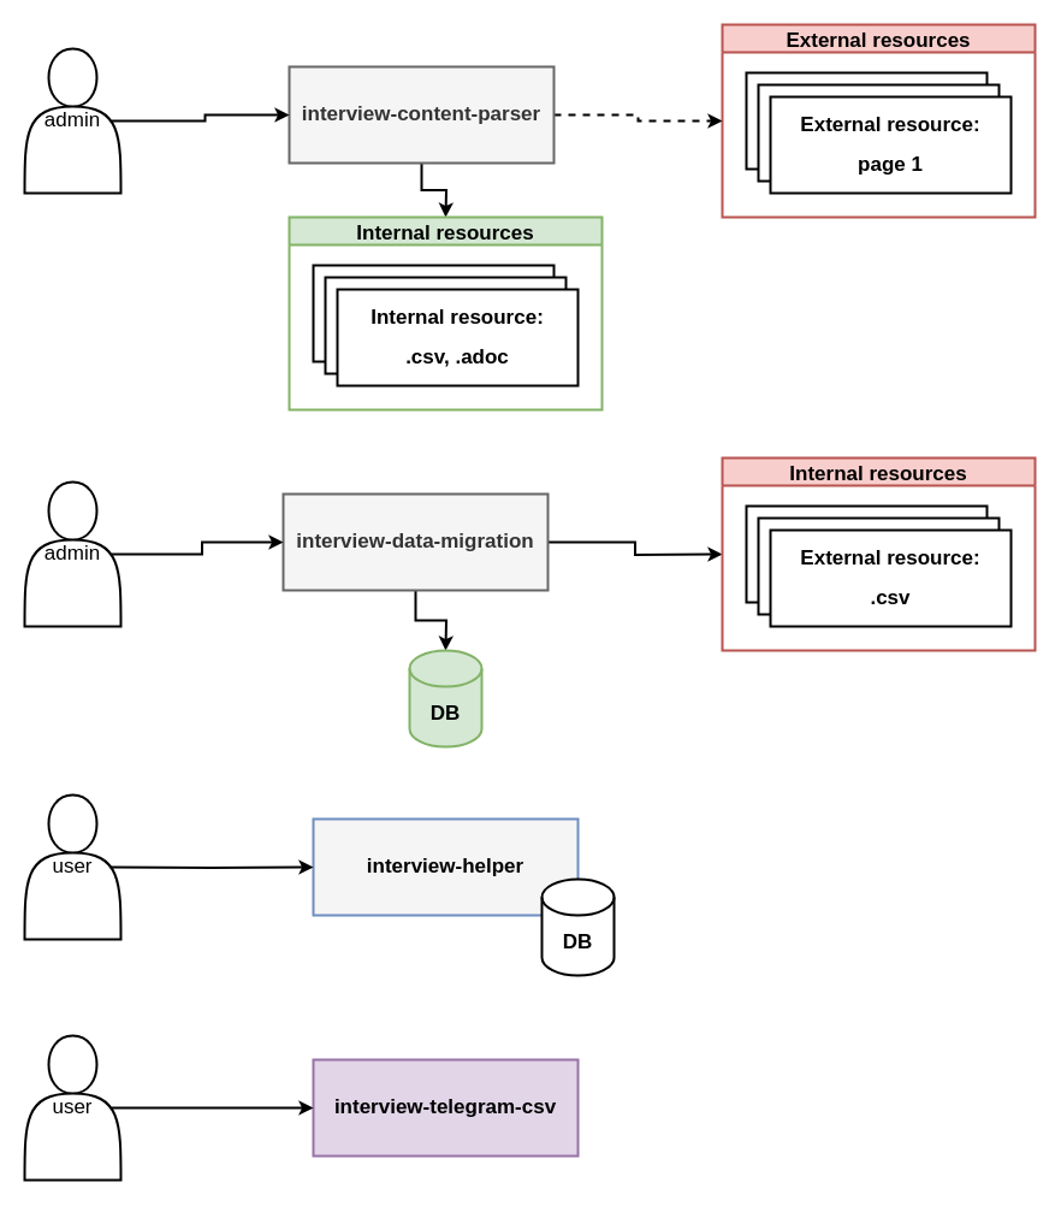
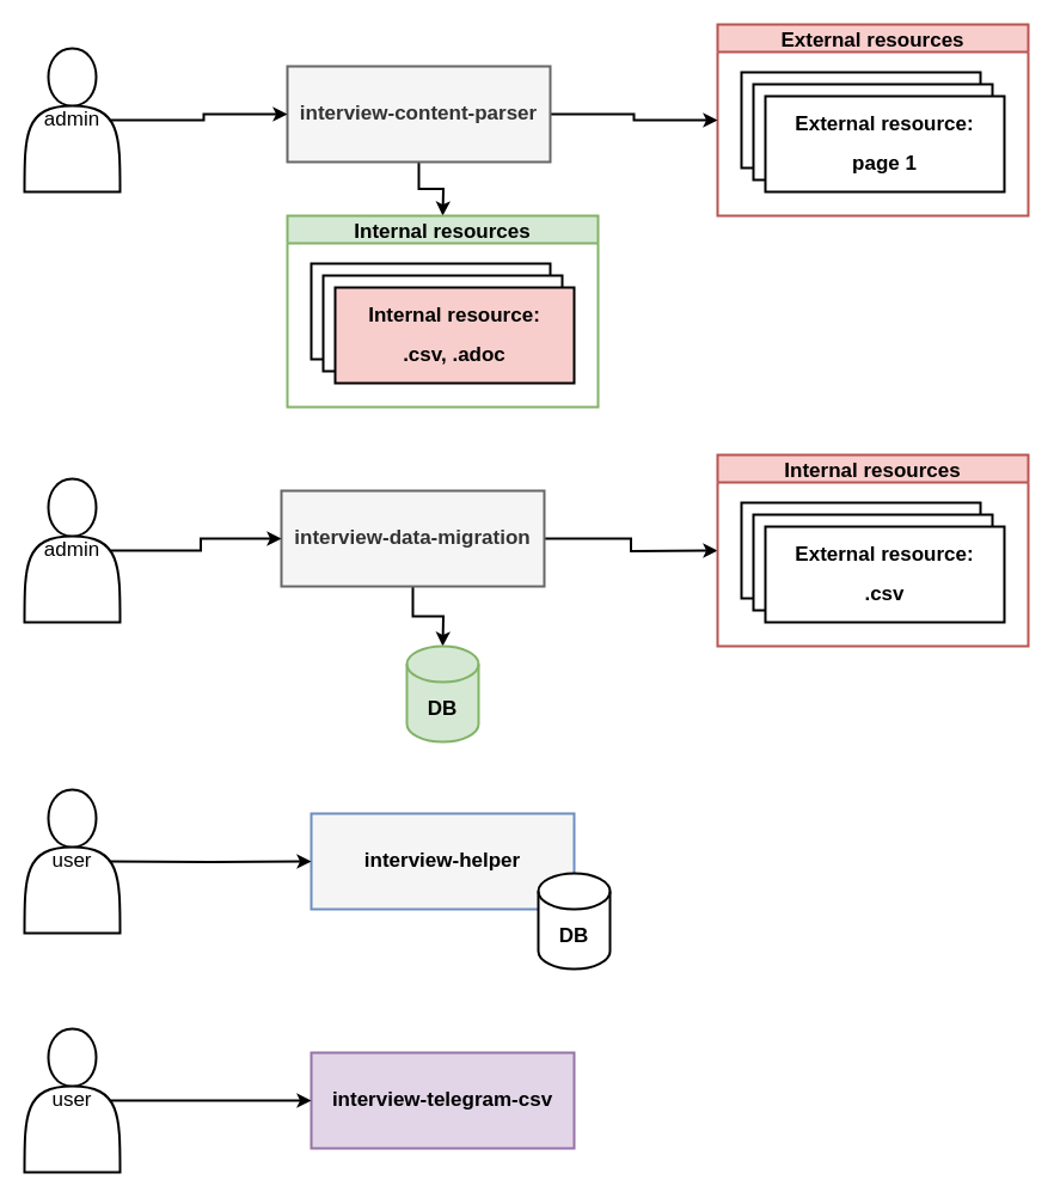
- <mxCell id="6" style="edgeStyle=orthogonalEdgeStyle;rounded=0;orthogonalLoop=1;jettySize=auto;html=1;exitX=1;exitY=0.5;exitDx=0;exitDy=0;entryX=0;entryY=0.5;entryDx=0;entryDy=0;strokeWidth=2;dashed=1;" parent="1" source="8" target="2" edge="1"><mxGeometry relative="1" as="geometry" /></mxCell>
+ <mxCell id="6" style="edgeStyle=orthogonalEdgeStyle;rounded=0;orthogonalLoop=1;jettySize=auto;html=1;exitX=1;exitY=0.5;exitDx=0;exitDy=0;entryX=0;entryY=0.5;entryDx=0;entryDy=0;strokeWidth=2;" parent="1" source="8" target="2" edge="1"><mxGeometry relative="1" as="geometry" /></mxCell>
- <mxCell id="14" value="&lt;p&gt;&lt;font style=&quot;font-size: 17px&quot;&gt;&lt;b&gt;Internal resource:&lt;/b&gt;&lt;/font&gt;&lt;/p&gt;&lt;p&gt;&lt;span style=&quot;font-size: 17px;&quot;&gt;&lt;b&gt;.csv, .adoc&lt;/b&gt;&lt;/span&gt;&lt;/p&gt;" style="rounded=0;whiteSpace=wrap;html=1;strokeWidth=2;" parent="11" vertex="1"><mxGeometry x="40" y="60" width="200" height="80" as="geometry" /></mxCell>
+ <mxCell id="14" value="&lt;p&gt;&lt;font style=&quot;font-size: 17px&quot;&gt;&lt;b&gt;Internal resource:&lt;/b&gt;&lt;/font&gt;&lt;/p&gt;&lt;p&gt;&lt;span style=&quot;font-size: 17px;&quot;&gt;&lt;b&gt;.csv, .adoc&lt;/b&gt;&lt;/span&gt;&lt;/p&gt;" style="rounded=0;whiteSpace=wrap;html=1;strokeWidth=2;fillColor=#f8cecc;" parent="11" vertex="1"><mxGeometry x="40" y="60" width="200" height="80" as="geometry" /></mxCell>
